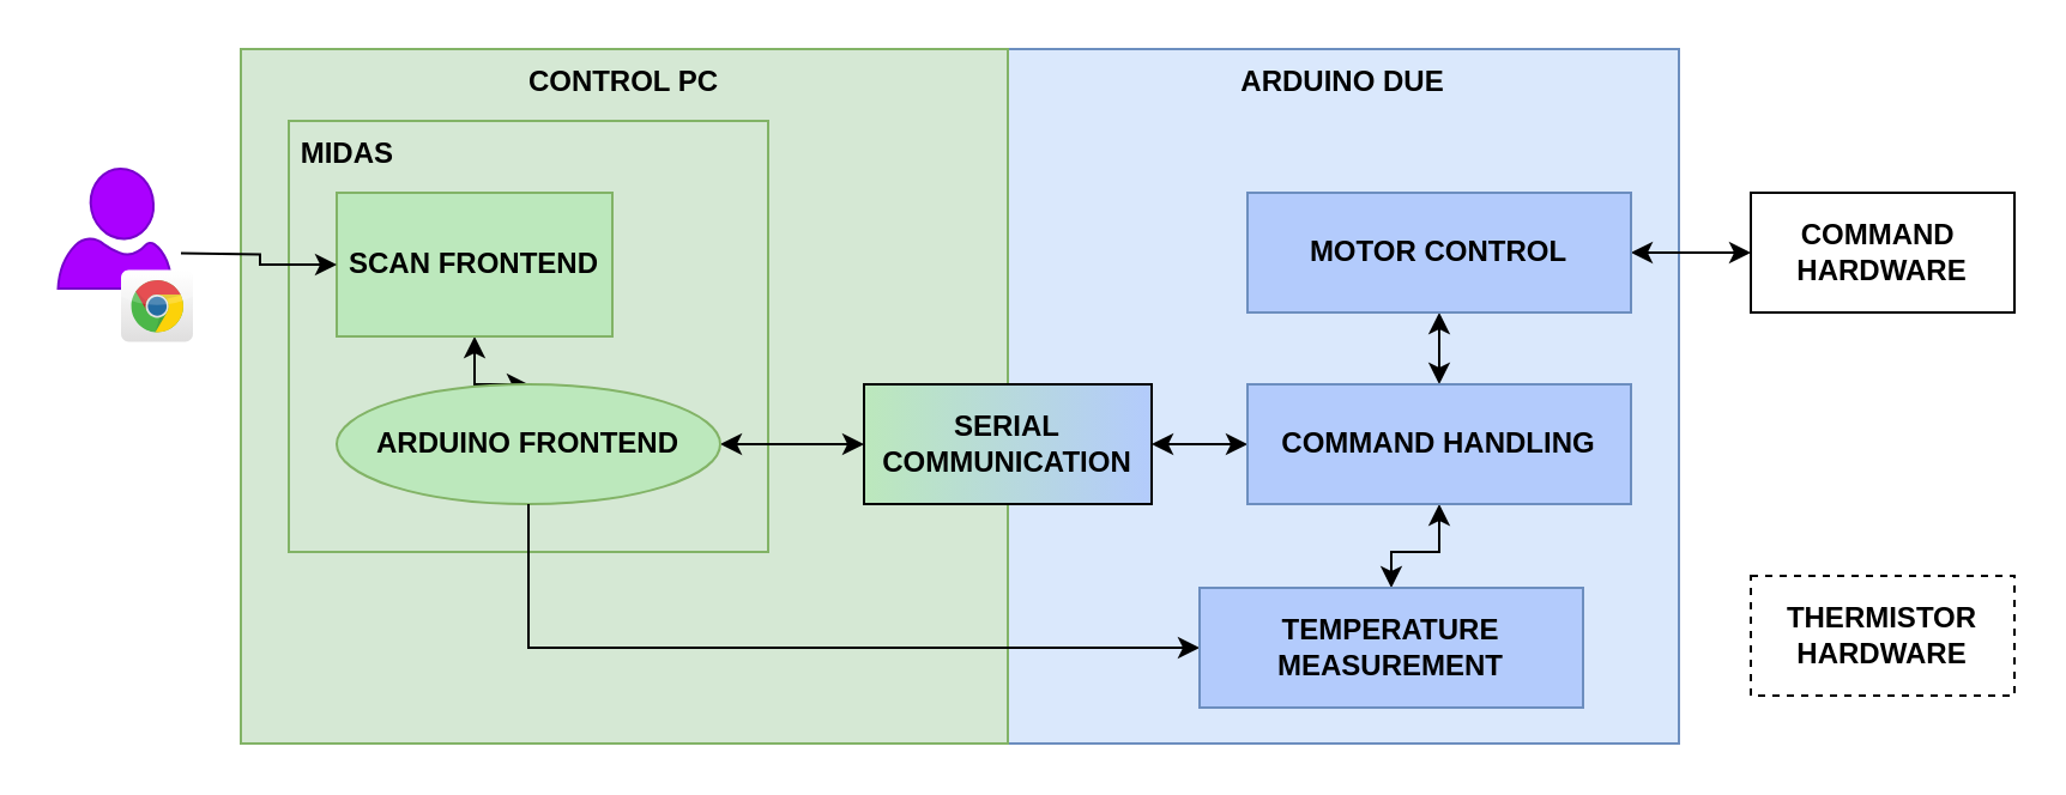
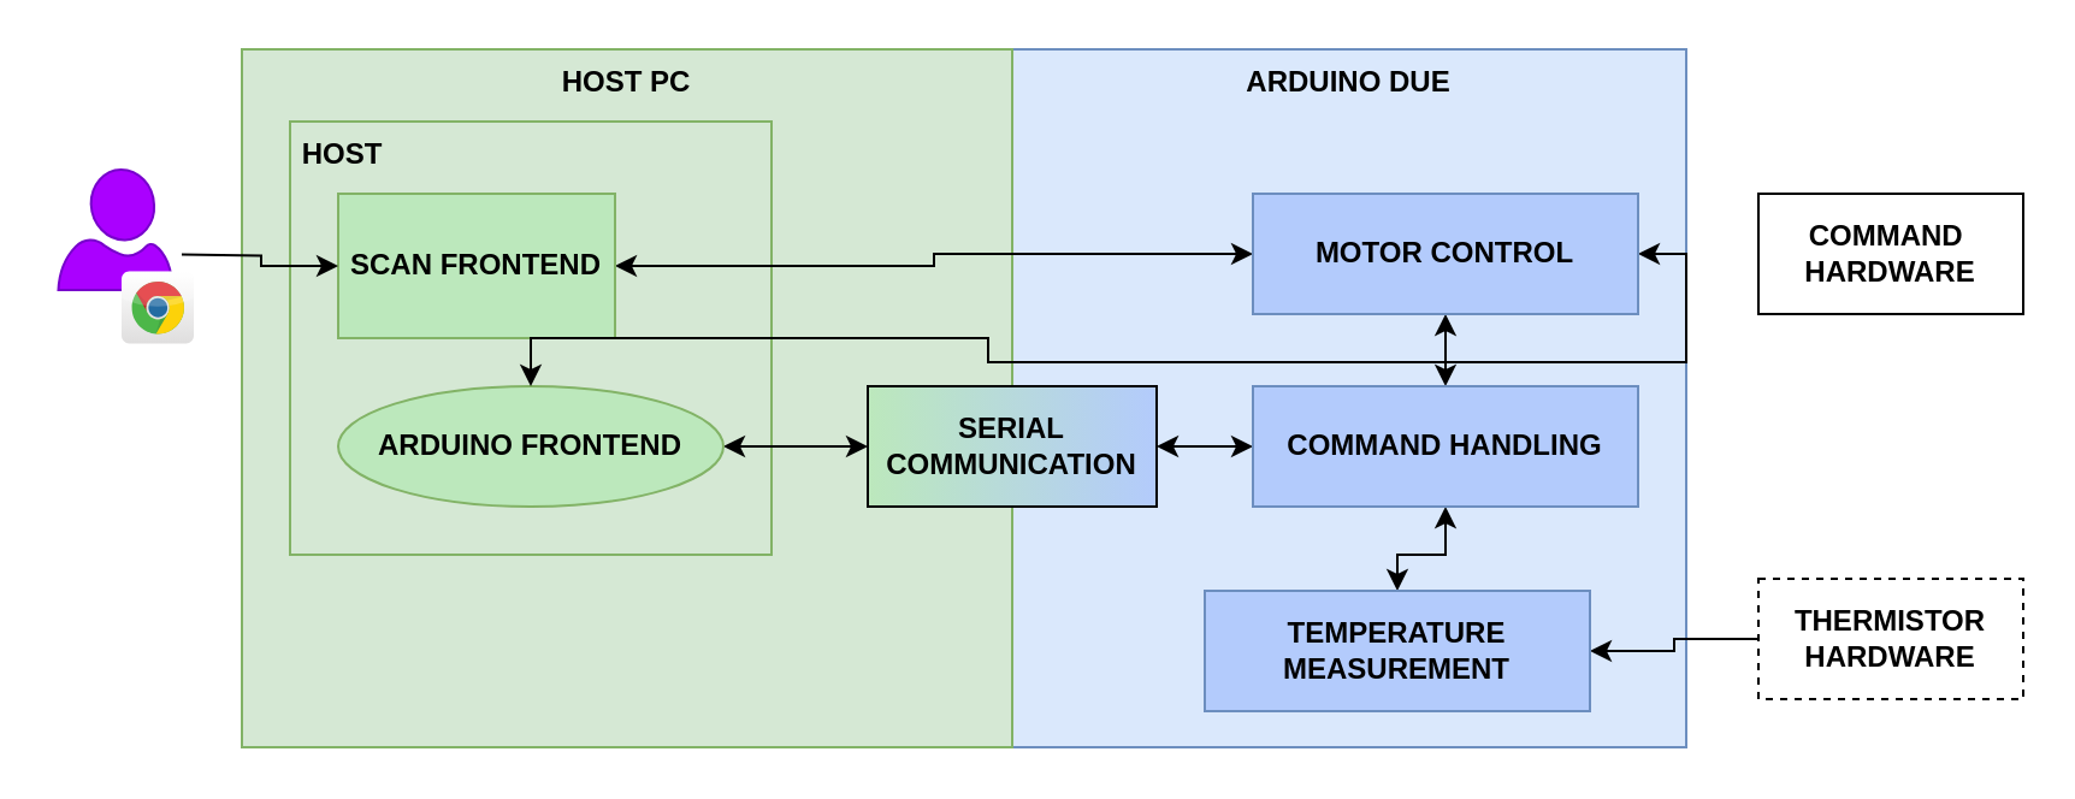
- <mxCell id="3" value="&lt;b&gt;CONTROL PC&lt;/b&gt;" style="rounded=0;whiteSpace=wrap;html=1;align=center;verticalAlign=top;fillColor=#d5e8d4;strokeColor=#82b366;" parent="1" vertex="1"><mxGeometry x="100" y="20" width="320" height="290" as="geometry" /></mxCell>
+ <mxCell id="3" value="&lt;b&gt;HOST PC&lt;/b&gt;" style="rounded=0;whiteSpace=wrap;html=1;align=center;verticalAlign=top;fillColor=#d5e8d4;strokeColor=#82b366;" parent="1" vertex="1"><mxGeometry x="100" y="20" width="320" height="290" as="geometry" /></mxCell>
- <mxCell id="4" value="&lt;b&gt;&amp;nbsp;MIDAS&lt;/b&gt;" style="rounded=0;whiteSpace=wrap;html=1;align=left;verticalAlign=top;fillColor=#d5e8d4;strokeColor=#82b366;" parent="1" vertex="1"><mxGeometry x="120" y="50" width="200" height="180" as="geometry" /></mxCell>
+ <mxCell id="4" value="&lt;b&gt;&amp;nbsp;HOST&lt;/b&gt;" style="rounded=0;whiteSpace=wrap;html=1;align=left;verticalAlign=top;fillColor=#d5e8d4;strokeColor=#82b366;" parent="1" vertex="1"><mxGeometry x="120" y="50" width="200" height="180" as="geometry" /></mxCell>
- <mxCell id="14" style="edgeStyle=orthogonalEdgeStyle;rounded=0;orthogonalLoop=1;jettySize=auto;html=1;exitX=1;exitY=0.5;exitDx=0;exitDy=0;entryX=0;entryY=0.5;entryDx=0;entryDy=0;startArrow=classic;startFill=1;" parent="1" source="15" target="22" edge="1"><mxGeometry relative="1" as="geometry" /></mxCell>
+ <mxCell id="14" style="edgeStyle=orthogonalEdgeStyle;rounded=0;orthogonalLoop=1;jettySize=auto;html=1;exitX=1;exitY=0.5;exitDx=0;exitDy=0;startArrow=classic;startFill=1;" parent="1" source="15" target="8" edge="1"><mxGeometry relative="1" as="geometry" /></mxCell>
- <mxCell id="5" style="edgeStyle=orthogonalEdgeStyle;rounded=0;orthogonalLoop=1;jettySize=auto;html=1;entryX=0.5;entryY=0;entryDx=0;entryDy=0;startArrow=classic;startFill=1;" parent="1" source="6" target="8" edge="1"><mxGeometry relative="1" as="geometry" /></mxCell>
+ <mxCell id="5" style="edgeStyle=orthogonalEdgeStyle;rounded=0;orthogonalLoop=1;jettySize=auto;html=1;startArrow=classic;startFill=1;" parent="1" source="6" target="15" edge="1"><mxGeometry relative="1" as="geometry" /></mxCell>
- <mxCell id="16" style="edgeStyle=orthogonalEdgeStyle;rounded=0;orthogonalLoop=1;jettySize=auto;html=1;startArrow=classic;startFill=1;endArrow=none;endFill=0;" parent="1" source="17" target="8" edge="1"><mxGeometry relative="1" as="geometry" /></mxCell>
+ <mxCell id="16" style="edgeStyle=orthogonalEdgeStyle;rounded=0;orthogonalLoop=1;jettySize=auto;html=1;entryX=0;entryY=0.5;entryDx=0;entryDy=0;startArrow=classic;startFill=1;endArrow=none;endFill=0;" parent="1" source="17" target="23" edge="1"><mxGeometry relative="1" as="geometry" /></mxCell>
